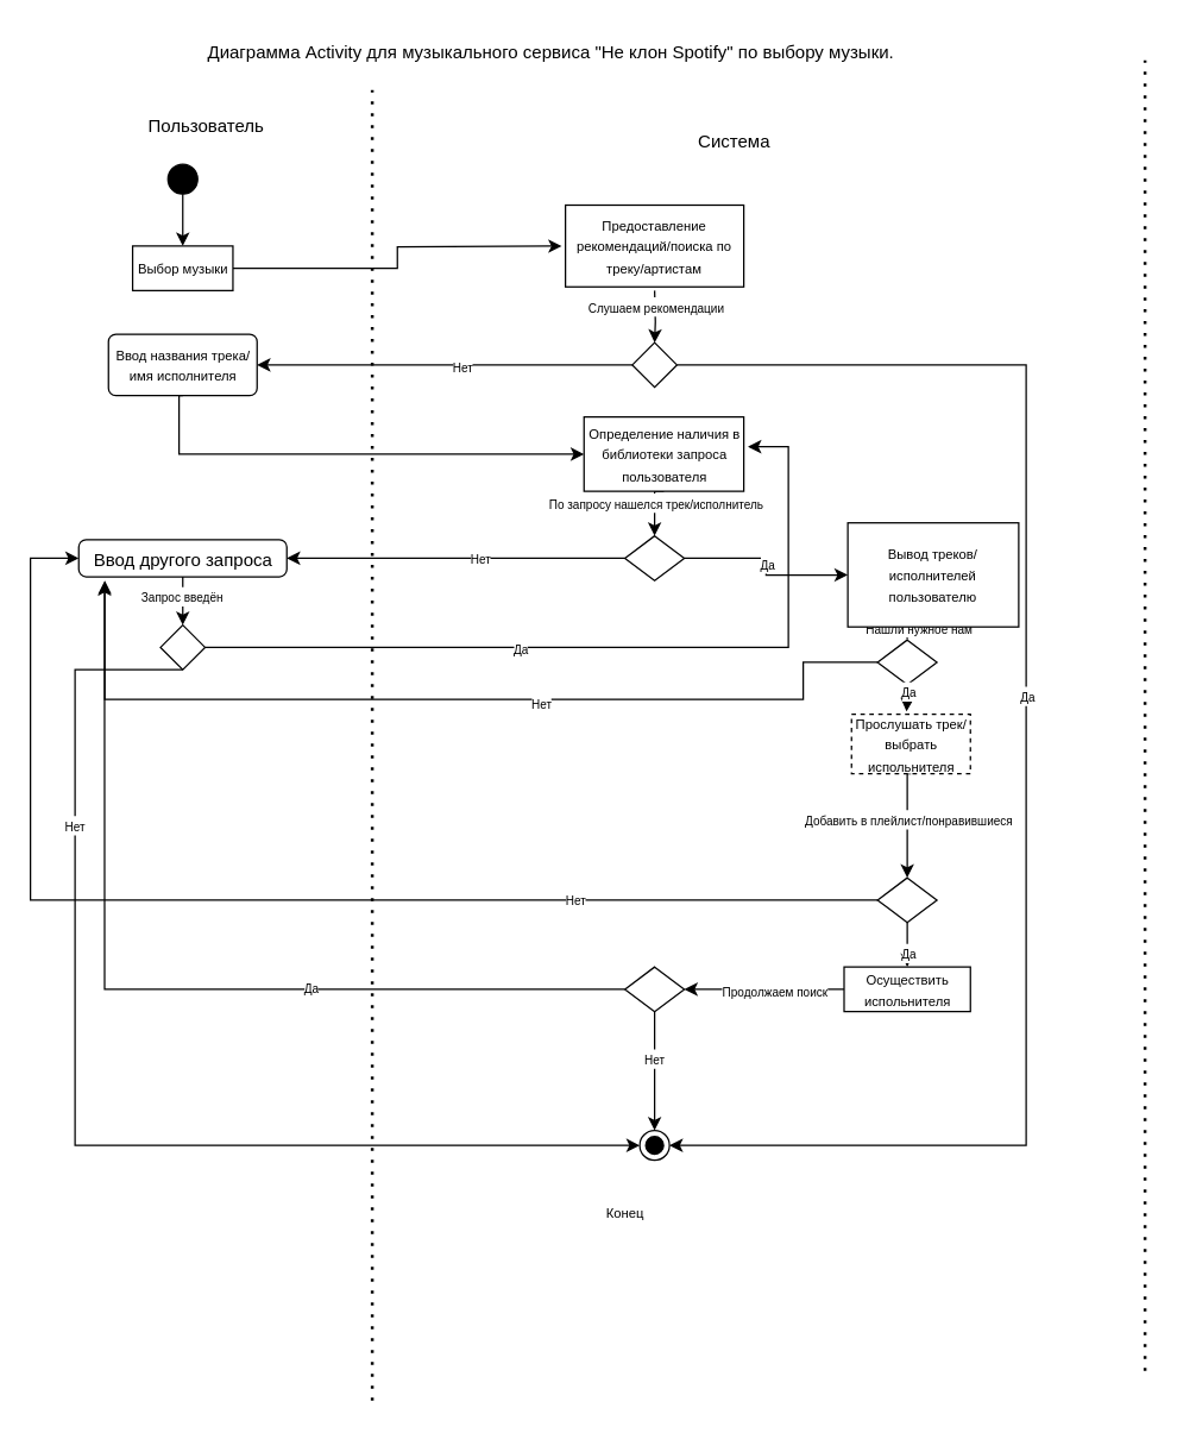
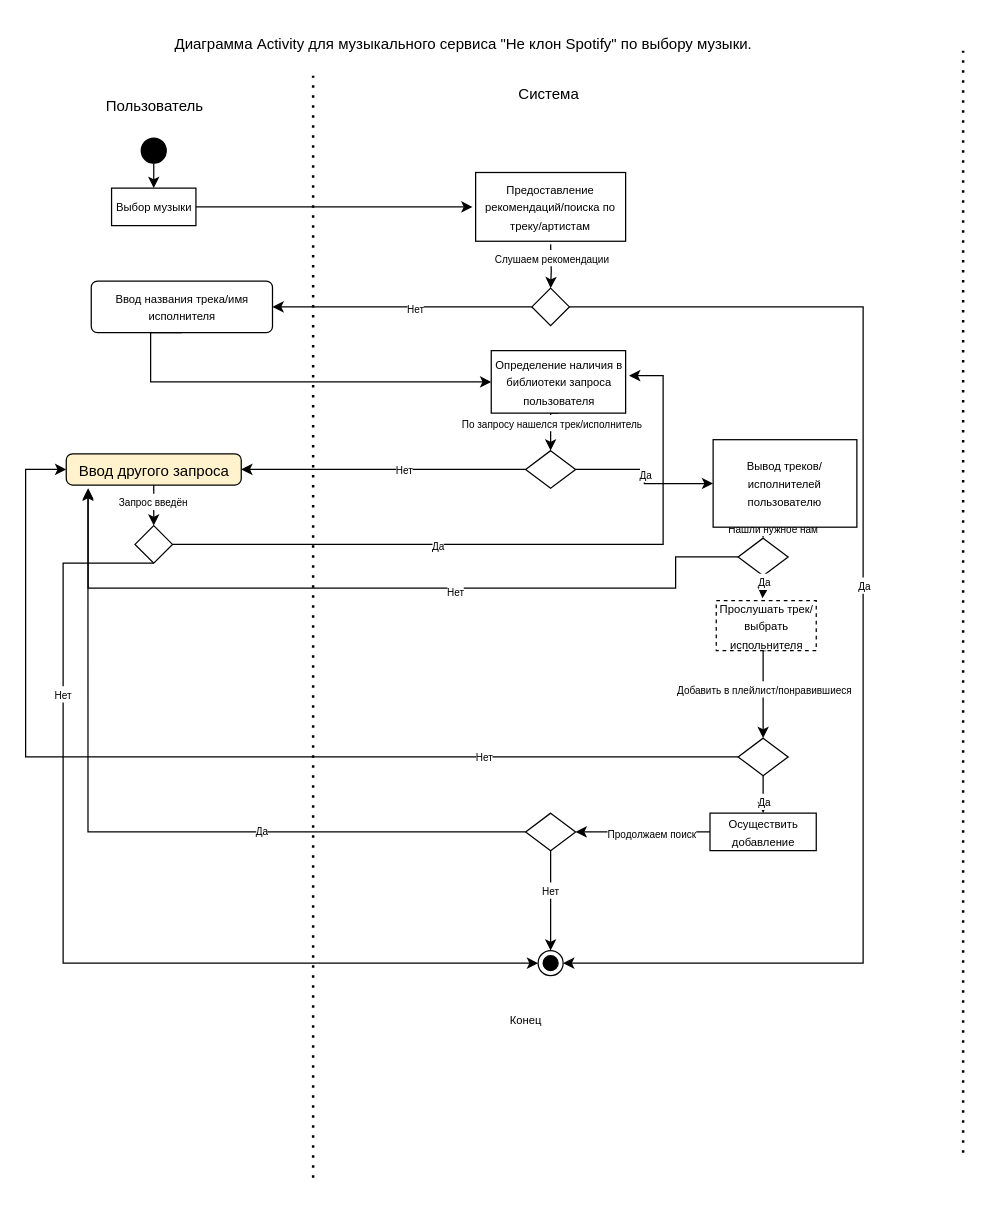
- <mxCell id="3" value="Пользователь" style="text;html=1;align=center;verticalAlign=middle;resizable=0;points=[];autosize=1;strokeColor=none;fillColor=none;" vertex="1" parent="1"><mxGeometry x="87.5" y="70" width="100" height="30" as="geometry" /></mxCell>
+ <mxCell id="3" value="Пользователь" style="text;html=1;align=center;verticalAlign=middle;resizable=0;points=[];autosize=1;strokeColor=none;fillColor=none;" vertex="1" parent="1"><mxGeometry x="72.5" y="70" width="100" height="30" as="geometry" /></mxCell>
- <mxCell id="4" value="Система&amp;nbsp;" style="text;html=1;align=center;verticalAlign=middle;resizable=0;points=[];autosize=1;strokeColor=none;fillColor=none;" vertex="1" parent="1"><mxGeometry x="455" y="80" width="80" height="30" as="geometry" /></mxCell>
+ <mxCell id="4" value="Система&amp;nbsp;" style="text;html=1;align=center;verticalAlign=middle;resizable=0;points=[];autosize=1;strokeColor=none;fillColor=none;" vertex="1" parent="1"><mxGeometry x="400" y="60" width="80" height="30" as="geometry" /></mxCell>
- <mxCell id="20" value="&lt;font style=&quot;font-size: 9px;&quot;&gt;Выбор музыки&lt;/font&gt;" style="rounded=0;whiteSpace=wrap;html=1;" vertex="1" parent="1"><mxGeometry x="88.75" y="165" width="67.5" height="30" as="geometry" /></mxCell>
+ <mxCell id="20" value="&lt;font style=&quot;font-size: 9px;&quot;&gt;Выбор музыки&lt;/font&gt;" style="rounded=0;whiteSpace=wrap;html=1;" vertex="1" parent="1"><mxGeometry x="88.75" y="150" width="67.5" height="30" as="geometry" /></mxCell>
- <mxCell id="18" value="&lt;font style=&quot;font-size: 9px;&quot;&gt;Ввод названия трека/имя исполнителя&lt;/font&gt;" style="html=1;align=center;verticalAlign=top;rounded=1;absoluteArcSize=1;arcSize=10;dashed=0;whiteSpace=wrap;" vertex="1" parent="1"><mxGeometry x="72.5" y="224.38" width="100" height="41.25" as="geometry" /></mxCell>
+ <mxCell id="18" value="&lt;font style=&quot;font-size: 9px;&quot;&gt;Ввод названия трека/имя исполнителя&lt;/font&gt;" style="html=1;align=center;verticalAlign=top;rounded=1;absoluteArcSize=1;arcSize=10;dashed=0;whiteSpace=wrap;" vertex="1" parent="1"><mxGeometry x="72.5" y="224.38" width="145" height="41.25" as="geometry" /></mxCell>
- <mxCell id="31" value="Ввод другого запроса" style="html=1;align=center;verticalAlign=top;rounded=1;absoluteArcSize=1;arcSize=10;dashed=0;whiteSpace=wrap;" vertex="1" parent="1"><mxGeometry x="52.5" y="362.5" width="140" height="25" as="geometry" /></mxCell>
+ <mxCell id="31" value="Ввод другого запроса" style="html=1;align=center;verticalAlign=top;rounded=1;absoluteArcSize=1;arcSize=10;dashed=0;whiteSpace=wrap;fillColor=#fff2cc;" vertex="1" parent="1"><mxGeometry x="52.5" y="362.5" width="140" height="25" as="geometry" /></mxCell>
- <mxCell id="51" value="&lt;font style=&quot;font-size: 9px;&quot;&gt;Осуществить испольнителя&lt;/font&gt;" style="rounded=0;whiteSpace=wrap;html=1;" vertex="1" parent="1"><mxGeometry x="567.5" y="650" width="85" height="30" as="geometry" /></mxCell>
+ <mxCell id="51" value="&lt;font style=&quot;font-size: 9px;&quot;&gt;Осуществить добавление&lt;/font&gt;" style="rounded=0;whiteSpace=wrap;html=1;" vertex="1" parent="1"><mxGeometry x="567.5" y="650" width="85" height="30" as="geometry" /></mxCell>
